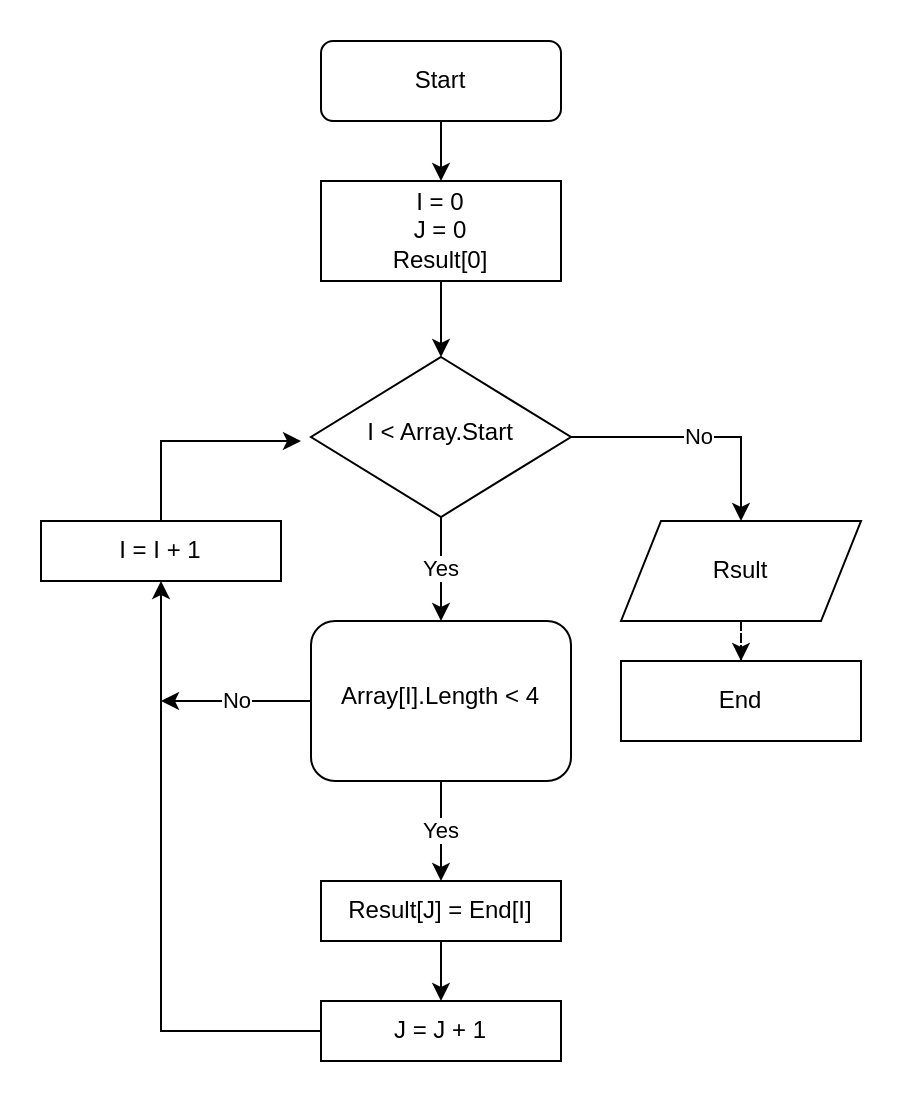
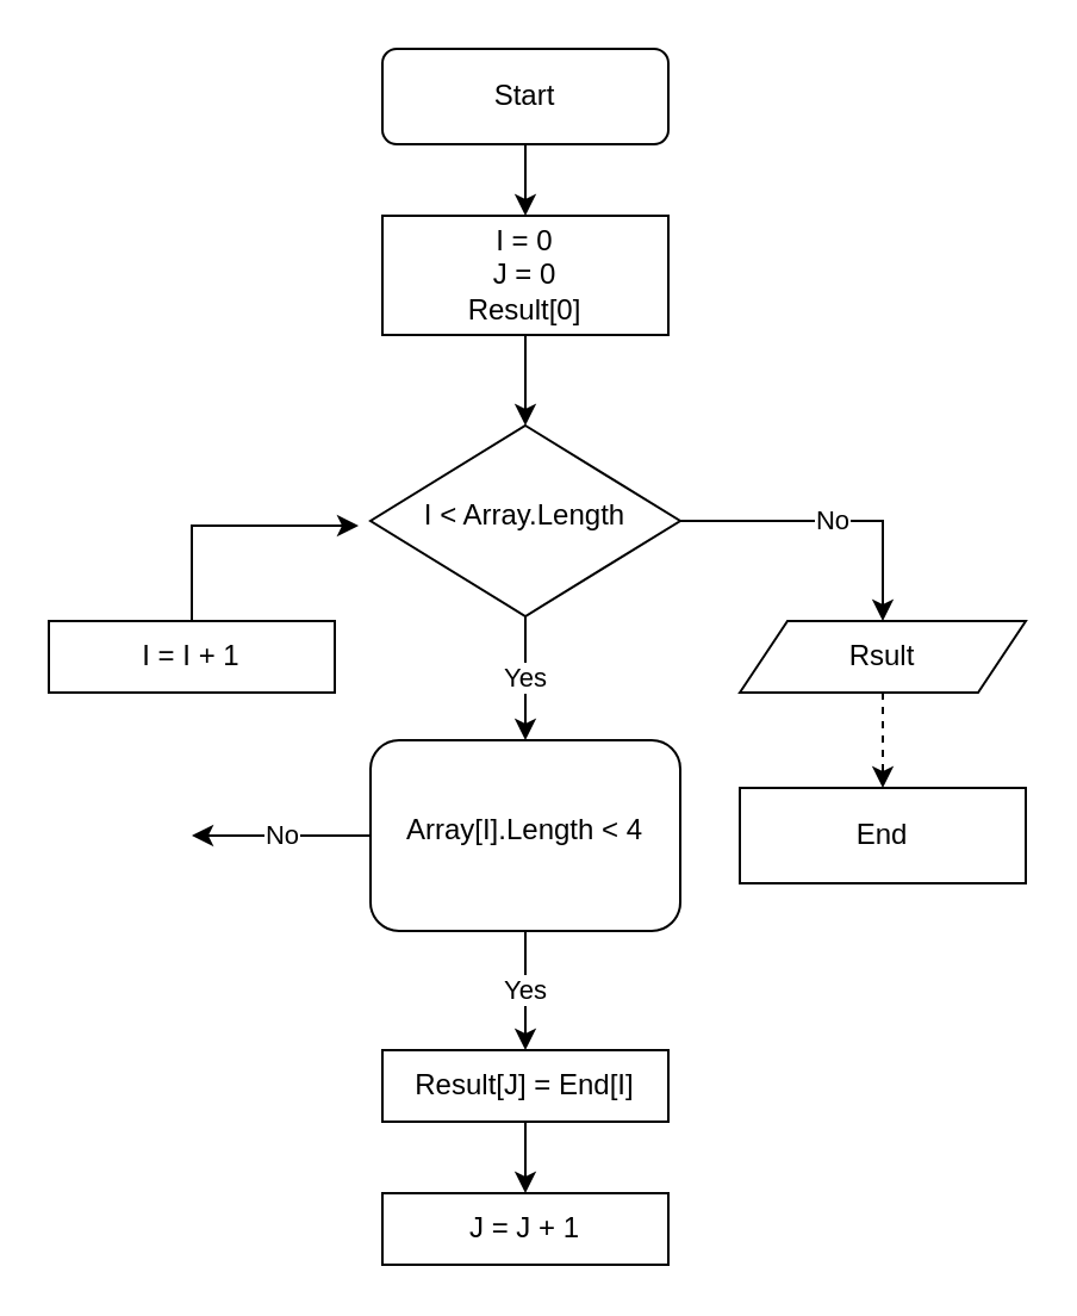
- <mxCell id="6" value="I &amp;lt; Array.Start" style="rhombus;whiteSpace=wrap;html=1;shadow=0;fontFamily=Helvetica;fontSize=12;align=center;strokeWidth=1;spacing=6;spacingTop=-4;" parent="1" vertex="1"><mxGeometry x="155" y="178" width="130" height="80" as="geometry" /></mxCell>
+ <mxCell id="6" value="I &amp;lt; Array.Length" style="rhombus;whiteSpace=wrap;html=1;shadow=0;fontFamily=Helvetica;fontSize=12;align=center;strokeWidth=1;spacing=6;spacingTop=-4;" parent="1" vertex="1"><mxGeometry x="155" y="178" width="130" height="80" as="geometry" /></mxCell>
- <mxCell id="20" value="Rsult" style="shape=parallelogram;perimeter=parallelogramPerimeter;whiteSpace=wrap;html=1;fixedSize=1;" vertex="1" parent="1"><mxGeometry x="310" y="260" width="120" height="50" as="geometry" /></mxCell>
+ <mxCell id="20" value="Rsult" style="shape=parallelogram;perimeter=parallelogramPerimeter;whiteSpace=wrap;html=1;fixedSize=1;" vertex="1" parent="1"><mxGeometry x="310" y="260" width="120" height="30" as="geometry" /></mxCell>
- <mxCell id="17" style="edgeStyle=orthogonalEdgeStyle;rounded=0;orthogonalLoop=1;jettySize=auto;html=1;entryX=0.5;entryY=1;entryDx=0;entryDy=0;" edge="1" parent="1" source="18" target="16"><mxGeometry relative="1" as="geometry" /></mxCell>
